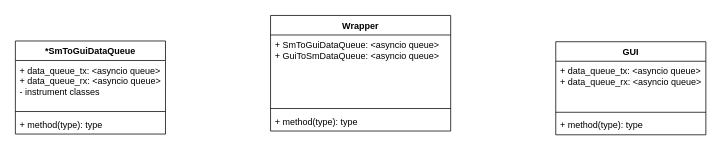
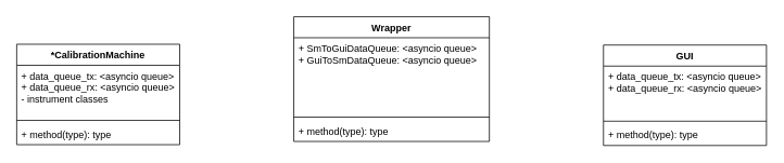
- <mxCell id="10" value="*SmToGuiDataQueue" style="swimlane;fontStyle=1;align=center;verticalAlign=top;childLayout=stackLayout;horizontal=1;startSize=26;horizontalStack=0;resizeParent=1;resizeParentMax=0;resizeLast=0;collapsible=1;marginBottom=0;" vertex="1" parent="1"><mxGeometry x="20" y="54" width="200" height="124" as="geometry" /></mxCell>
+ <mxCell id="10" value="*CalibrationMachine" style="swimlane;fontStyle=1;align=center;verticalAlign=top;childLayout=stackLayout;horizontal=1;startSize=26;horizontalStack=0;resizeParent=1;resizeParentMax=0;resizeLast=0;collapsible=1;marginBottom=0;" vertex="1" parent="1"><mxGeometry x="20" y="54" width="200" height="124" as="geometry" /></mxCell>
